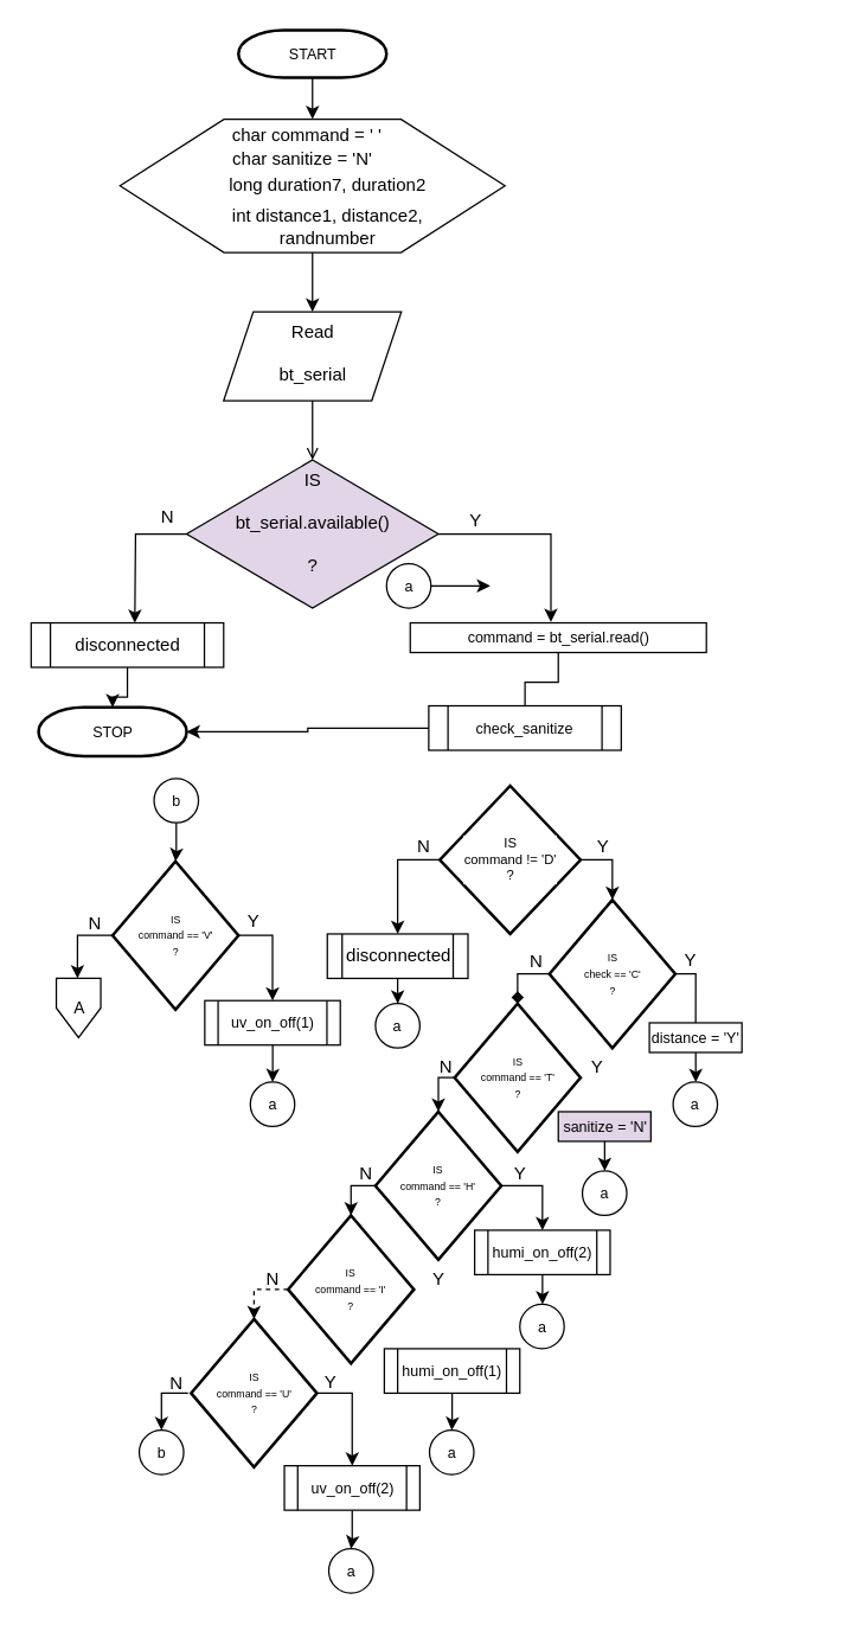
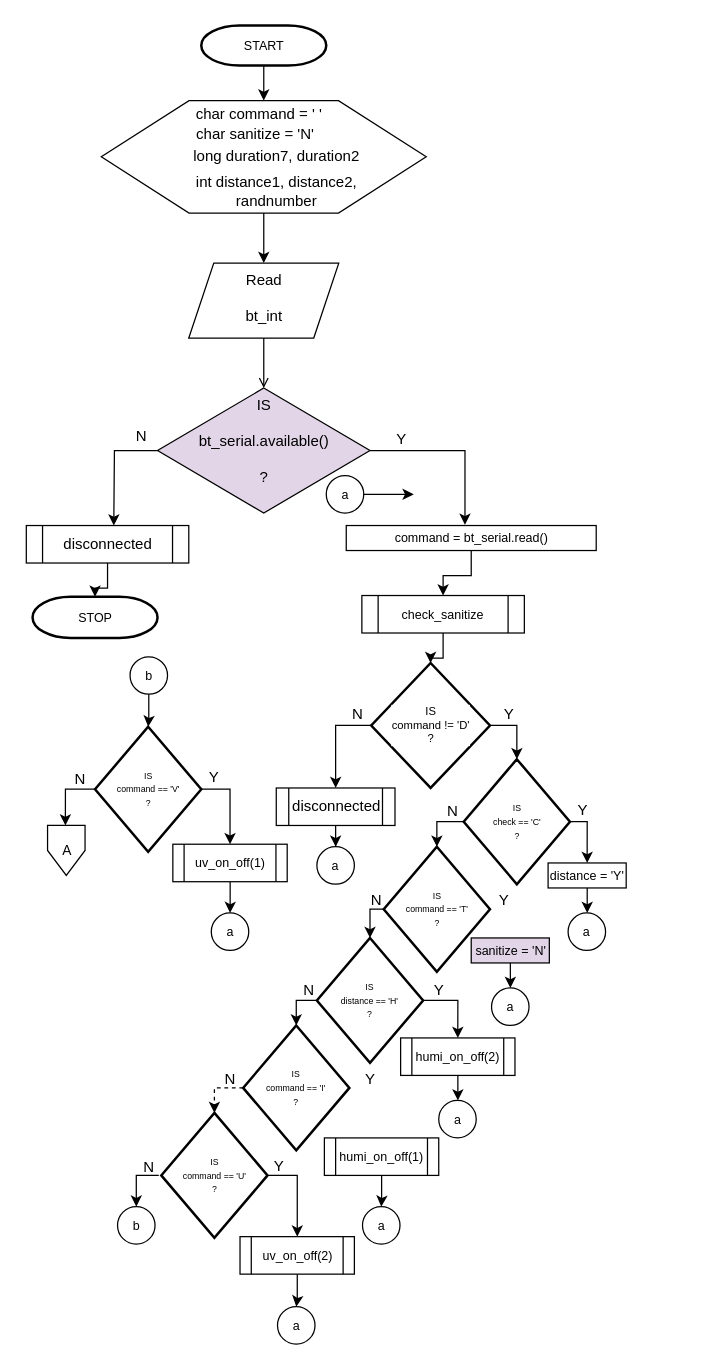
- <mxCell id="10" value="Read&lt;br&gt;&lt;br&gt;bt_serial" style="shape=parallelogram;perimeter=parallelogramPerimeter;whiteSpace=wrap;html=1;fixedSize=1;verticalAlign=top;arcSize=6;" parent="1" vertex="1"><mxGeometry x="150.5" y="210" width="120" height="60" as="geometry" /></mxCell>
+ <mxCell id="10" value="Read&lt;br&gt;&lt;br&gt;bt_int" style="shape=parallelogram;perimeter=parallelogramPerimeter;whiteSpace=wrap;html=1;fixedSize=1;verticalAlign=top;arcSize=6;" parent="1" vertex="1"><mxGeometry x="150.5" y="210" width="120" height="60" as="geometry" /></mxCell>
- <mxCell id="26" value="" style="edgeStyle=orthogonalEdgeStyle;rounded=0;orthogonalLoop=1;jettySize=auto;html=1;fontSize=10;endArrow=none;" parent="1" source="27" target="29" edge="1"><mxGeometry relative="1" as="geometry" /></mxCell>
+ <mxCell id="26" value="" style="edgeStyle=orthogonalEdgeStyle;rounded=0;orthogonalLoop=1;jettySize=auto;html=1;fontSize=10;" parent="1" source="27" target="29" edge="1"><mxGeometry relative="1" as="geometry" /></mxCell>
- <mxCell id="28" value="" style="edgeStyle=orthogonalEdgeStyle;rounded=0;orthogonalLoop=1;jettySize=auto;html=1;fontSize=10;" parent="1" source="29" target="36" edge="1"><mxGeometry relative="1" as="geometry" /></mxCell>
+ <mxCell id="28" value="" style="edgeStyle=orthogonalEdgeStyle;rounded=0;orthogonalLoop=1;jettySize=auto;html=1;fontSize=10;" parent="1" source="29" target="32" edge="1"><mxGeometry relative="1" as="geometry" /></mxCell>
- <mxCell id="43" style="edgeStyle=orthogonalEdgeStyle;rounded=0;orthogonalLoop=1;jettySize=auto;html=1;exitX=0;exitY=0.5;exitDx=0;exitDy=0;exitPerimeter=0;fontSize=7;entryX=0.5;entryY=0;entryDx=0;entryDy=0;entryPerimeter=0;endArrow=diamond;" parent="1" source="44" target="51" edge="1"><mxGeometry relative="1" as="geometry"><mxPoint x="350.5" y="710" as="targetPoint" /></mxGeometry></mxCell>
+ <mxCell id="43" style="edgeStyle=orthogonalEdgeStyle;rounded=0;orthogonalLoop=1;jettySize=auto;html=1;exitX=0;exitY=0.5;exitDx=0;exitDy=0;exitPerimeter=0;fontSize=7;entryX=0.5;entryY=0;entryDx=0;entryDy=0;entryPerimeter=0;" parent="1" source="44" target="51" edge="1"><mxGeometry relative="1" as="geometry"><mxPoint x="350.5" y="710" as="targetPoint" /></mxGeometry></mxCell>
- <mxCell id="42" style="edgeStyle=orthogonalEdgeStyle;rounded=0;orthogonalLoop=1;jettySize=auto;html=1;exitX=1;exitY=0.5;exitDx=0;exitDy=0;exitPerimeter=0;fontSize=8;entryX=0.5;entryY=0;entryDx=0;entryDy=0;endArrow=none;" parent="1" source="44" target="47" edge="1"><mxGeometry relative="1" as="geometry"><mxPoint x="480.5" y="710" as="targetPoint" /></mxGeometry></mxCell>
+ <mxCell id="42" style="edgeStyle=orthogonalEdgeStyle;rounded=0;orthogonalLoop=1;jettySize=auto;html=1;exitX=1;exitY=0.5;exitDx=0;exitDy=0;exitPerimeter=0;fontSize=8;entryX=0.5;entryY=0;entryDx=0;entryDy=0;" parent="1" source="44" target="47" edge="1"><mxGeometry relative="1" as="geometry"><mxPoint x="480.5" y="710" as="targetPoint" /></mxGeometry></mxCell>
- <mxCell id="59" value="&lt;font style=&quot;font-size: 7px&quot;&gt;IS&lt;br&gt;&lt;font style=&quot;font-size: 7px&quot;&gt;command == 'H'&lt;br&gt;&lt;/font&gt;?&lt;/font&gt;" style="strokeWidth=2;html=1;shape=mxgraph.flowchart.decision;whiteSpace=wrap;labelBackgroundColor=#FFFFFF;fontSize=9;" parent="1" vertex="1"><mxGeometry x="253" y="750" width="85" height="100" as="geometry" /></mxCell>
+ <mxCell id="59" value="&lt;font style=&quot;font-size: 7px&quot;&gt;IS&lt;br&gt;&lt;font style=&quot;font-size: 7px&quot;&gt;distance == 'H'&lt;br&gt;&lt;/font&gt;?&lt;/font&gt;" style="strokeWidth=2;html=1;shape=mxgraph.flowchart.decision;whiteSpace=wrap;labelBackgroundColor=#FFFFFF;fontSize=9;" parent="1" vertex="1"><mxGeometry x="253" y="750" width="85" height="100" as="geometry" /></mxCell>
